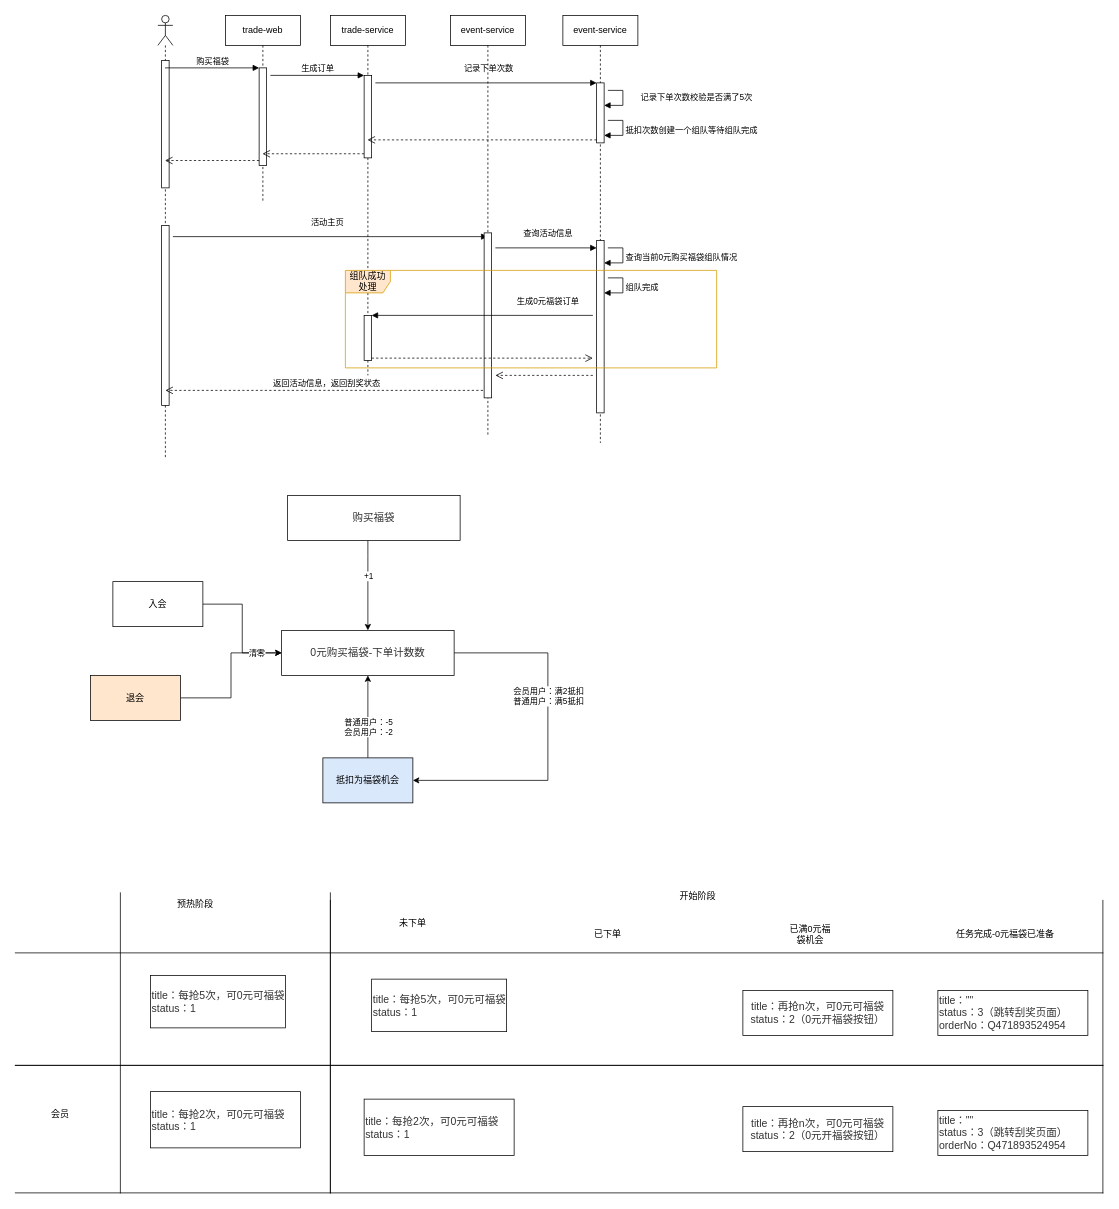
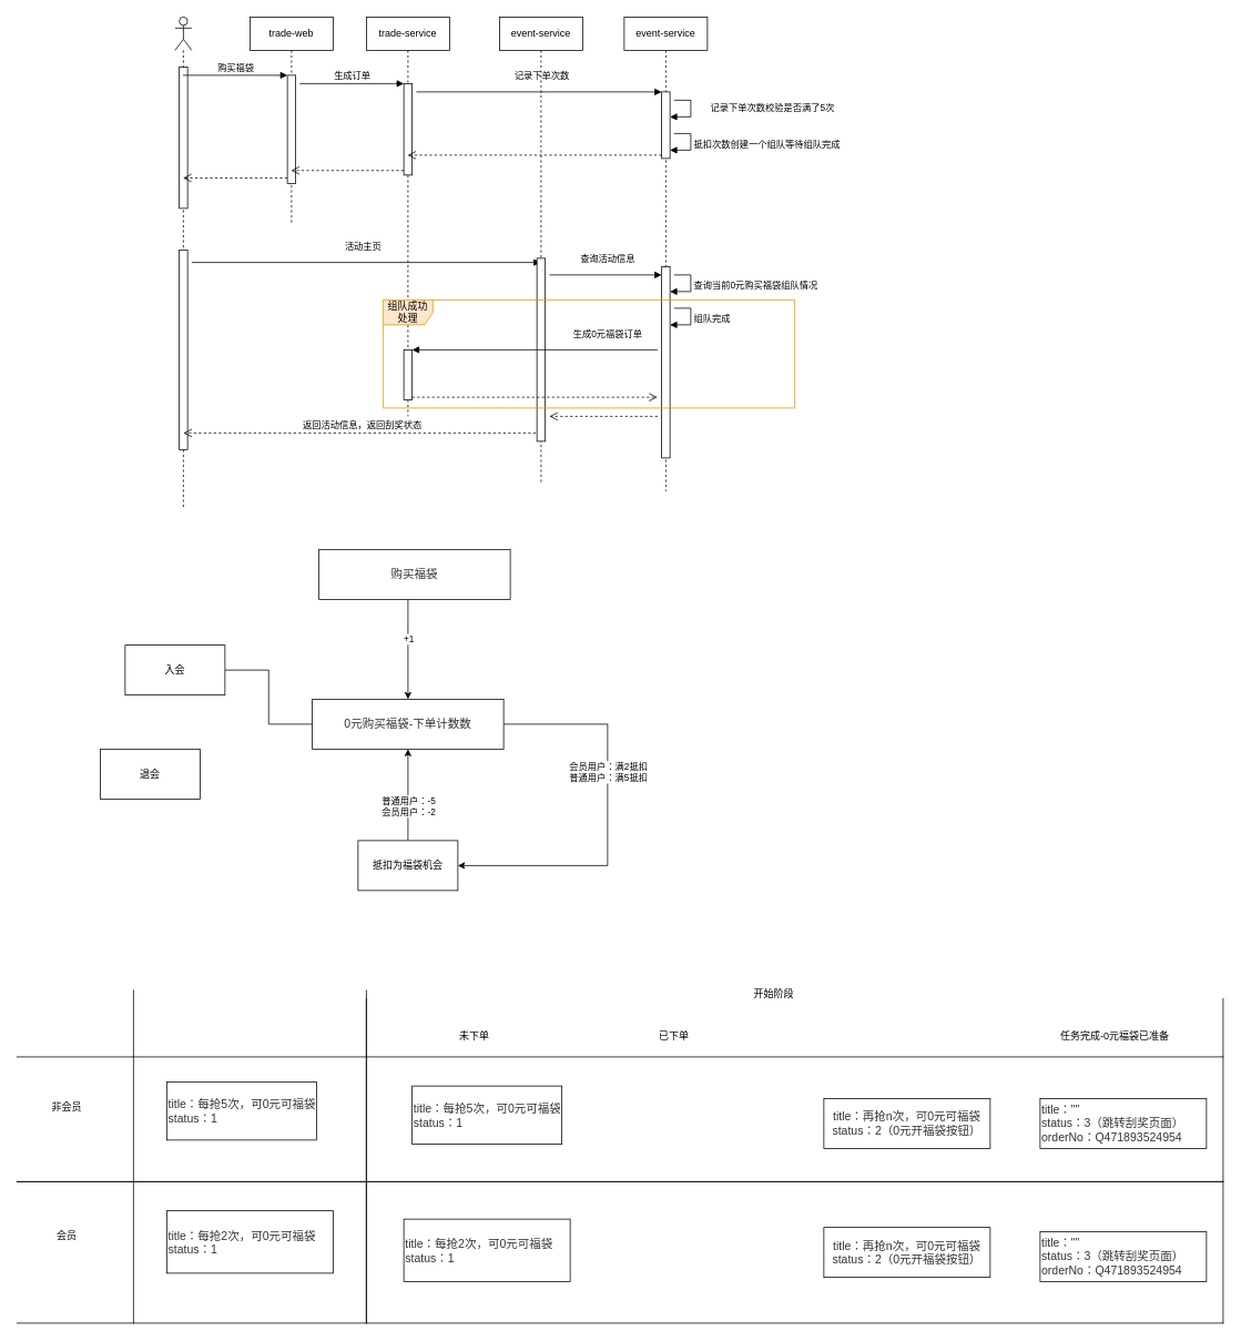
- <mxCell id="43" style="edgeStyle=orthogonalEdgeStyle;rounded=0;orthogonalLoop=1;jettySize=auto;html=1;entryX=0;entryY=0.5;entryDx=0;entryDy=0;" edge="1" parent="1" source="44" target="38"><mxGeometry relative="1" as="geometry" /></mxCell>
+ <mxCell id="43" style="edgeStyle=orthogonalEdgeStyle;rounded=0;orthogonalLoop=1;jettySize=auto;html=1;entryX=0;entryY=0.5;entryDx=0;entryDy=0;endArrow=none;" edge="1" parent="1" source="44" target="38"><mxGeometry relative="1" as="geometry" /></mxCell>
- <mxCell id="45" value="" style="edgeStyle=orthogonalEdgeStyle;rounded=0;orthogonalLoop=1;jettySize=auto;html=1;entryX=0;entryY=0.5;entryDx=0;entryDy=0;" edge="1" parent="1" source="47" target="38"><mxGeometry relative="1" as="geometry"><mxPoint x="320" y="930" as="targetPoint" /></mxGeometry></mxCell>
- <mxCell id="46" value="清零" style="edgeLabel;html=1;align=center;verticalAlign=middle;resizable=0;points=[];" vertex="1" connectable="0" parent="45"><mxGeometry x="0.813" y="1" relative="1" as="geometry"><mxPoint x="-16" y="1" as="offset" /></mxGeometry></mxCell>
- <mxCell id="47" value="退会" style="rounded=0;whiteSpace=wrap;html=1;fillColor=#ffe6cc;" vertex="1" parent="1"><mxGeometry x="120" y="900" width="120" height="60" as="geometry" /></mxCell>
+ <mxCell id="47" value="退会" style="rounded=0;whiteSpace=wrap;html=1;" vertex="1" parent="1"><mxGeometry x="120" y="900" width="120" height="60" as="geometry" /></mxCell>
- <mxCell id="42" value="抵扣为福袋机会" style="whiteSpace=wrap;html=1;rounded=0;fillColor=#dae8fc;" vertex="1" parent="1"><mxGeometry x="430" y="1010" width="120" height="60" as="geometry" /></mxCell>
+ <mxCell id="42" value="抵扣为福袋机会" style="whiteSpace=wrap;html=1;rounded=0;" vertex="1" parent="1"><mxGeometry x="430" y="1010" width="120" height="60" as="geometry" /></mxCell>
- <mxCell id="50" value="预热阶段" style="text;html=1;strokeColor=none;fillColor=none;align=center;verticalAlign=middle;whiteSpace=wrap;rounded=0;" vertex="1" parent="1"><mxGeometry x="230" y="1190" width="60" height="30" as="geometry" /></mxCell>
- <mxCell id="54" value="未下单" style="text;html=1;strokeColor=none;fillColor=none;align=center;verticalAlign=middle;whiteSpace=wrap;rounded=0;" vertex="1" parent="1"><mxGeometry x="520" y="1215" width="60" height="30" as="geometry" /></mxCell>
+ <mxCell id="54" value="未下单" style="text;html=1;strokeColor=none;fillColor=none;align=center;verticalAlign=middle;whiteSpace=wrap;rounded=0;" vertex="1" parent="1"><mxGeometry x="540" y="1230" width="60" height="30" as="geometry" /></mxCell>
- <mxCell id="56" value="已满0元福袋机会" style="text;html=1;strokeColor=none;fillColor=none;align=center;verticalAlign=middle;whiteSpace=wrap;rounded=0;" vertex="1" parent="1"><mxGeometry x="1050" y="1230" width="60" height="30" as="geometry" /></mxCell>
+ <mxCell id="51" value="非会员" style="text;html=1;strokeColor=none;fillColor=none;align=center;verticalAlign=middle;whiteSpace=wrap;rounded=0;" vertex="1" parent="1"><mxGeometry x="50" y="1315" width="60" height="30" as="geometry" /></mxCell>
